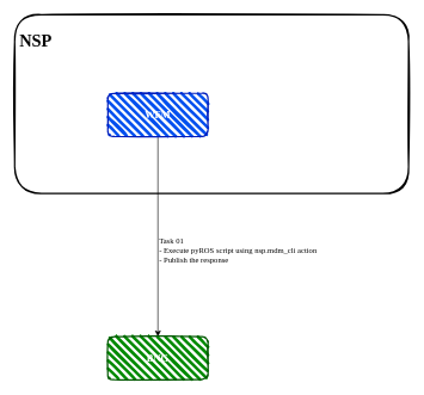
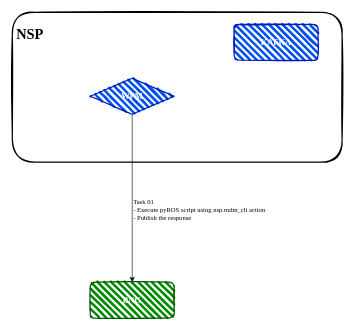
+ <mxCell id="6" value="&lt;h3&gt;&lt;font face=&quot;Comic Sans MS&quot;&gt;KAFKA&lt;/font&gt;&lt;/h3&gt;" style="rounded=1;whiteSpace=wrap;html=1;strokeWidth=2;fillWeight=4;hachureGap=8;hachureAngle=45;sketch=1;fillColor=#0050ef;fontColor=#ffffff;strokeColor=#001DBC;" vertex="1" parent="1"><mxGeometry x="390" y="40" width="140" height="60" as="geometry" /></mxCell>
- <mxCell id="5" value="&lt;h3&gt;&lt;font face=&quot;Comic Sans MS&quot;&gt;WFM&lt;/font&gt;&lt;/h3&gt;" style="rounded=1;whiteSpace=wrap;html=1;strokeWidth=2;fillWeight=4;hachureGap=8;hachureAngle=45;sketch=1;fillColor=#0050ef;fontColor=#ffffff;strokeColor=#001DBC;" vertex="1" parent="1"><mxGeometry x="150" y="130" width="140" height="60" as="geometry" /></mxCell>
+ <mxCell id="5" value="&lt;h3&gt;&lt;font face=&quot;Comic Sans MS&quot;&gt;WFM&lt;/font&gt;&lt;/h3&gt;" style="rhombus;whiteSpace=wrap;html=1;strokeWidth=2;fillWeight=4;hachureGap=8;hachureAngle=45;sketch=1;fillColor=#0050ef;fontColor=#ffffff;strokeColor=#001DBC;" vertex="1" parent="1"><mxGeometry x="150" y="130" width="140" height="60" as="geometry" /></mxCell>
